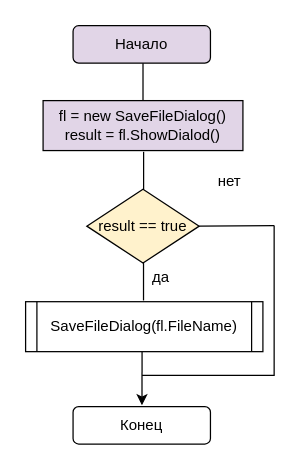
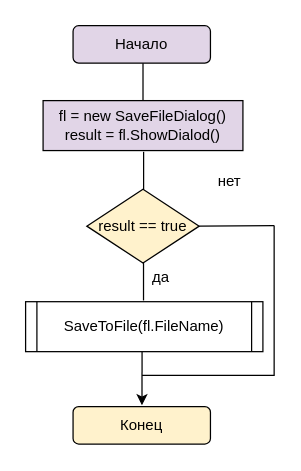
- <mxCell id="14" value="SaveFileDialog(fl.FileName)" style="rounded=0;whiteSpace=wrap;html=1;" vertex="1" parent="13"><mxGeometry width="190" height="40" as="geometry" /></mxCell>
+ <mxCell id="14" value="SaveToFile(fl.FileName)" style="rounded=0;whiteSpace=wrap;html=1;" vertex="1" parent="13"><mxGeometry width="190" height="40" as="geometry" /></mxCell>
- <mxCell id="17" value="Конец" style="rounded=1;whiteSpace=wrap;html=1;" vertex="1" parent="1"><mxGeometry x="58" y="325" width="110" height="30" as="geometry" /></mxCell>
+ <mxCell id="17" value="Конец" style="rounded=1;whiteSpace=wrap;html=1;fillColor=#fff2cc;" vertex="1" parent="1"><mxGeometry x="58" y="325" width="110" height="30" as="geometry" /></mxCell>
